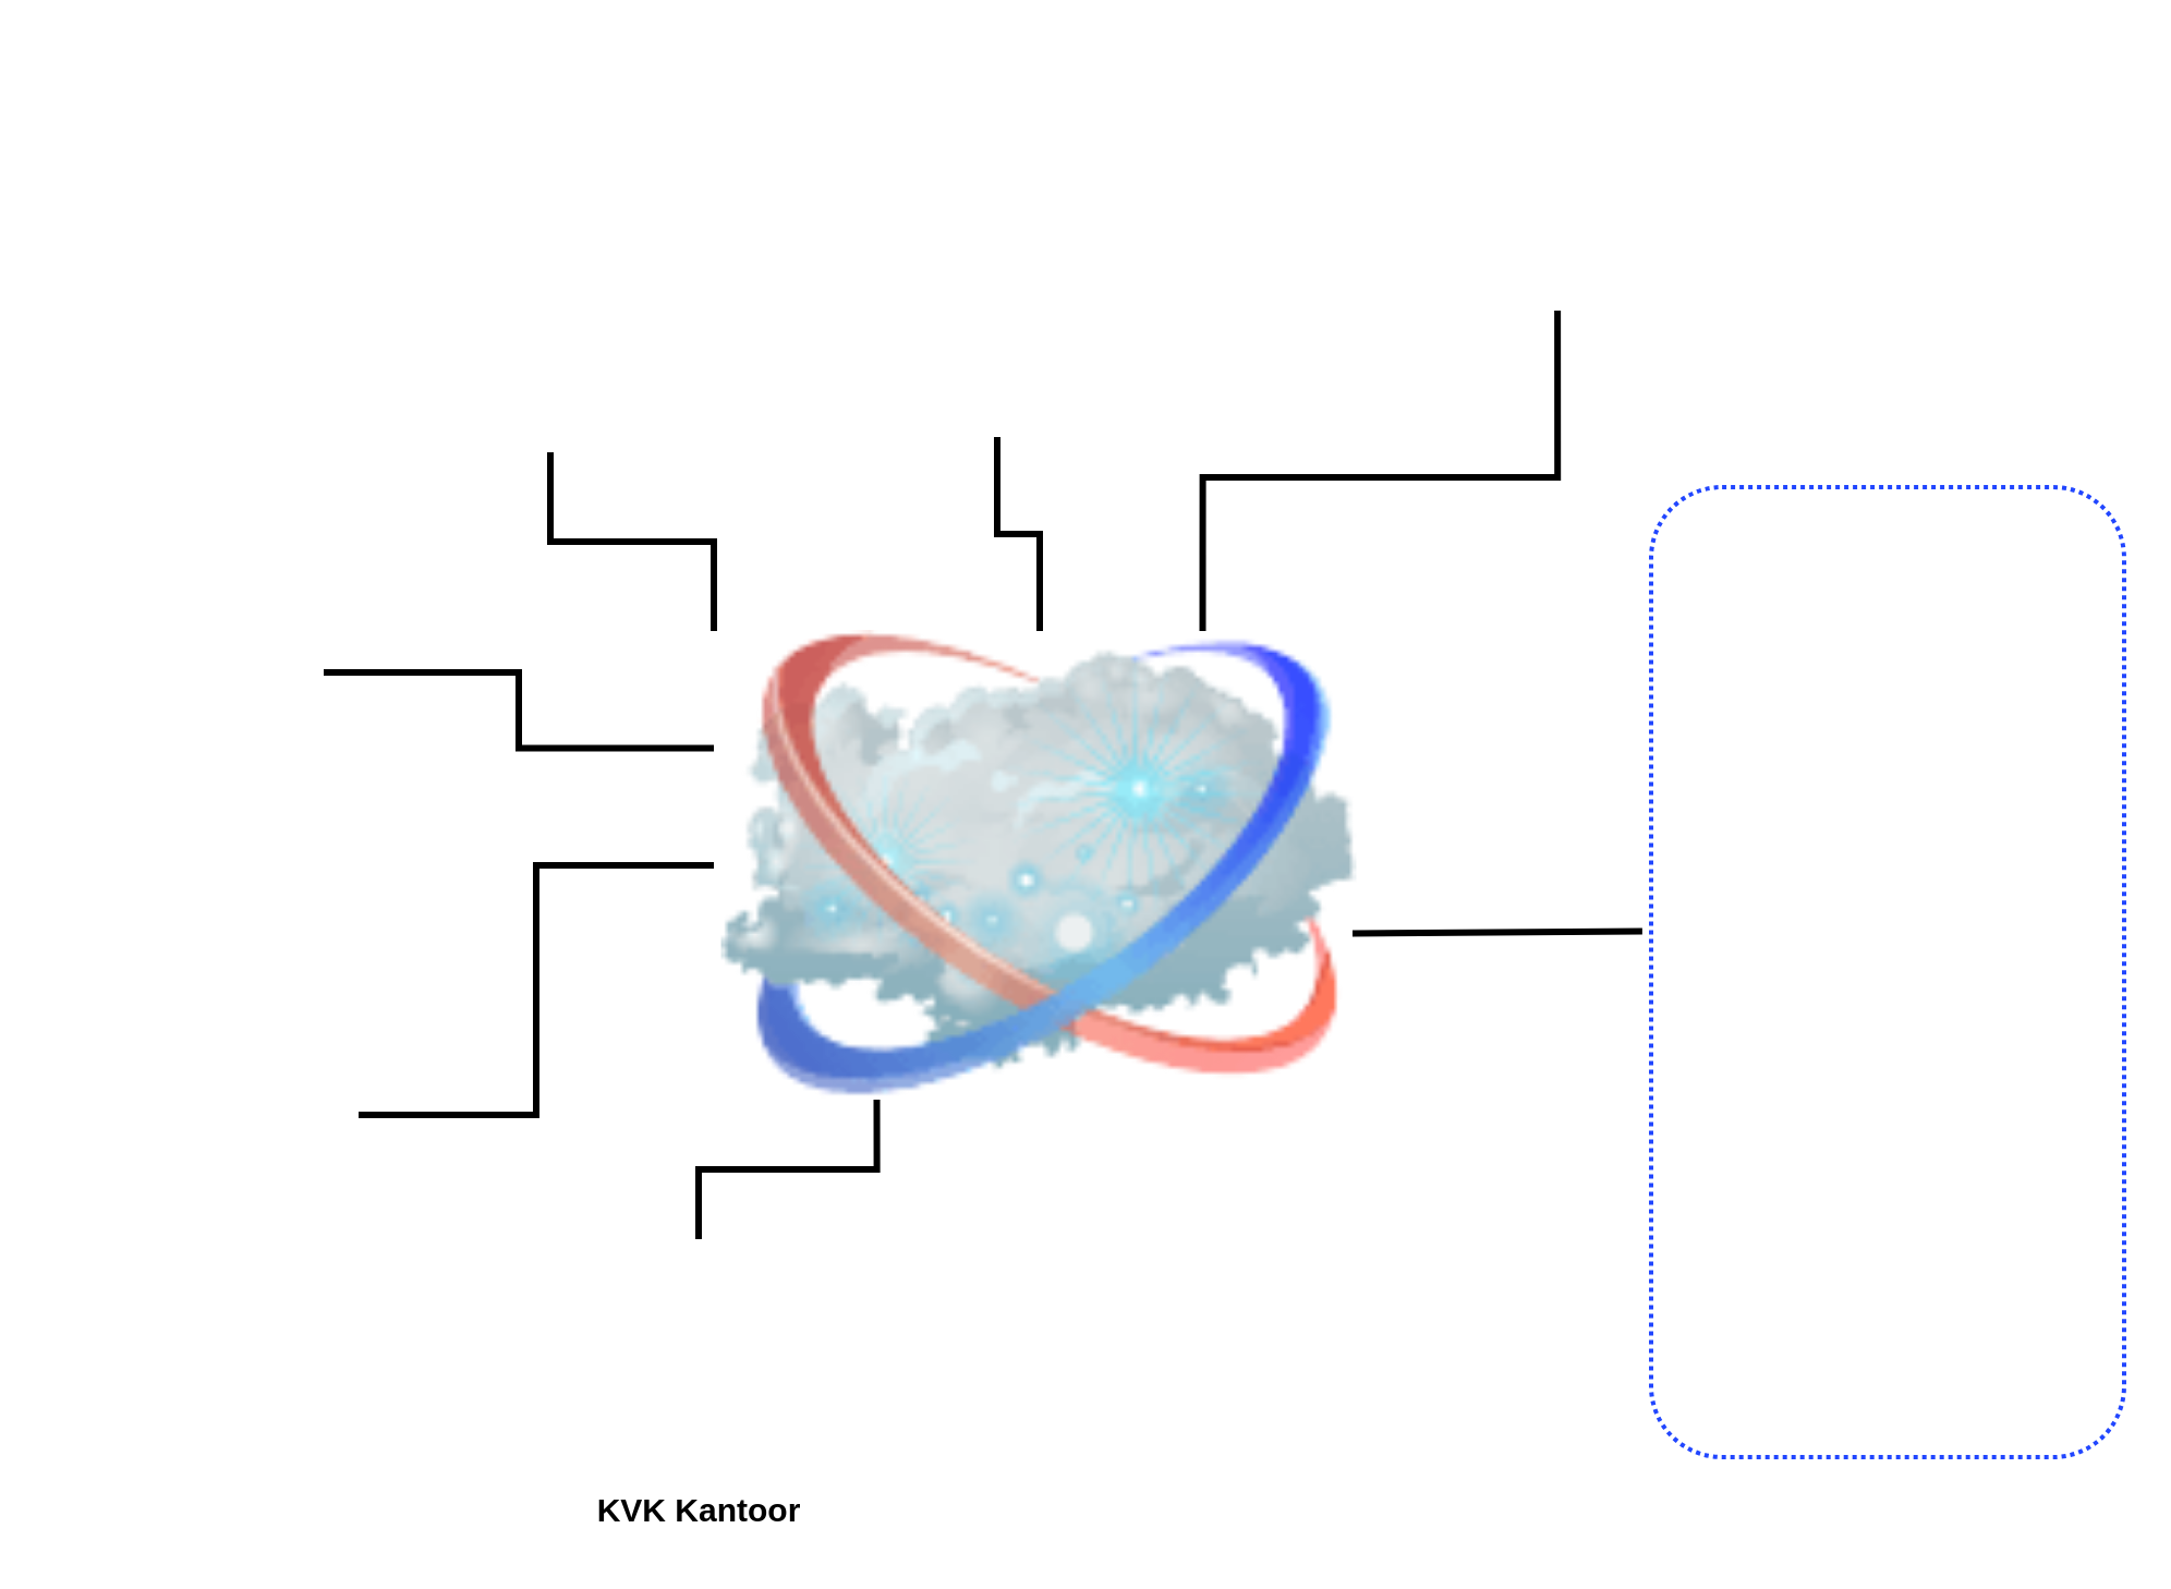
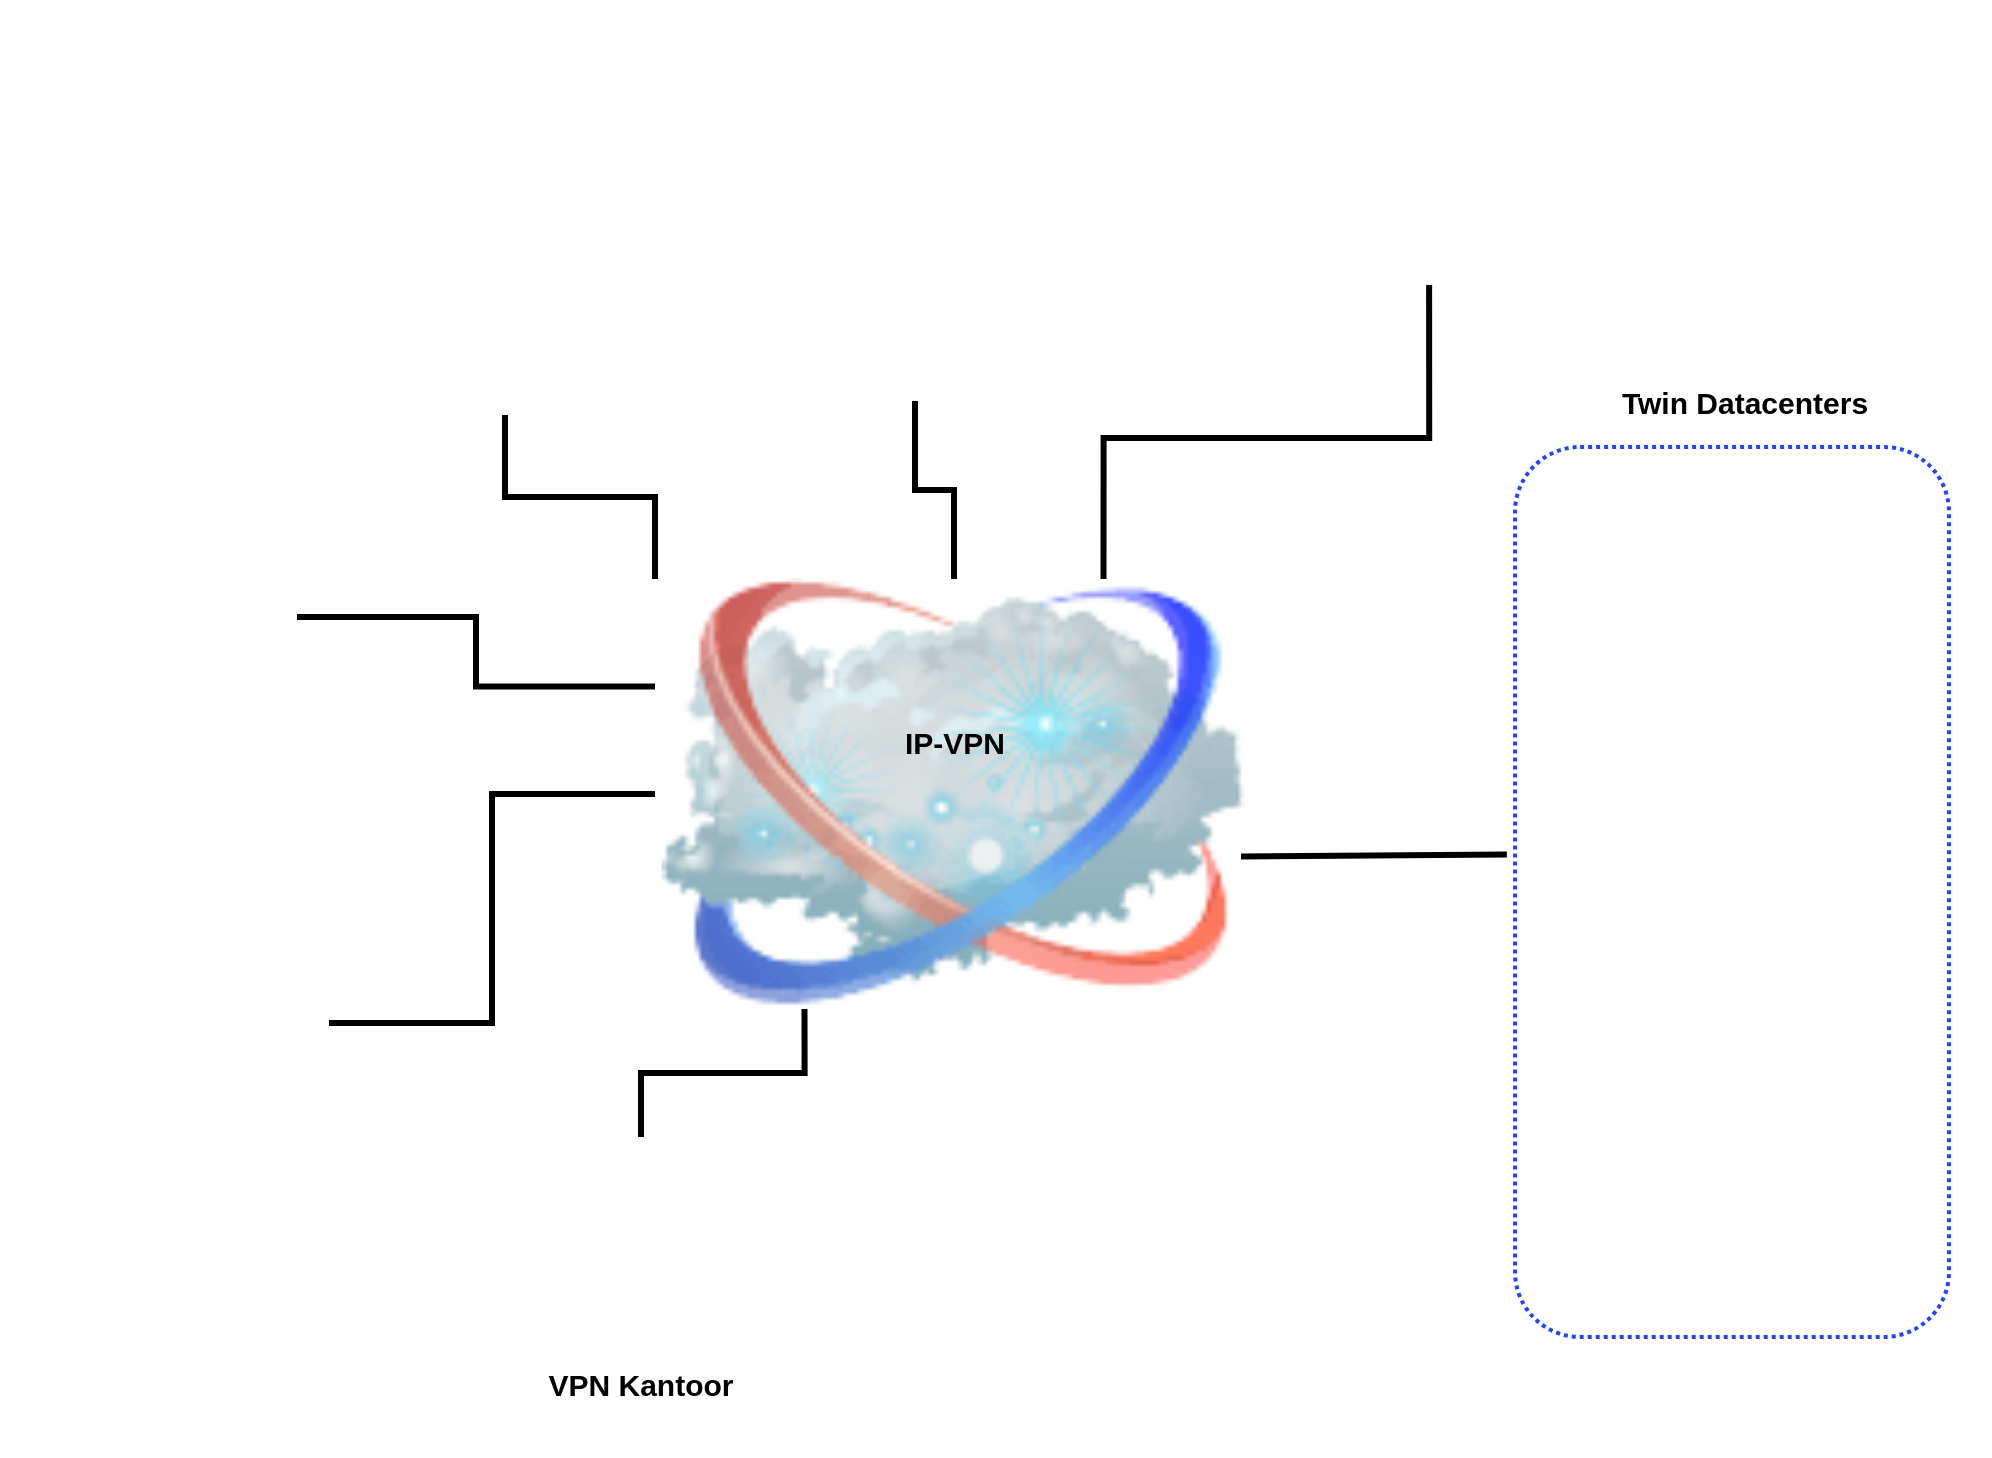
+ <mxCell id="11" value="&lt;font style=&quot;font-size: 15px;&quot;&gt;&lt;b&gt;Twin&amp;nbsp;&lt;/b&gt;&lt;/font&gt;&lt;span style=&quot;font-size: 15px;&quot;&gt;&lt;b&gt;Datacenters&lt;/b&gt;&lt;/span&gt;" style="text;html=1;resizable=0;autosize=1;align=center;verticalAlign=middle;points=[];fillColor=none;strokeColor=none;rounded=0;shadow=0;glass=0;dashed=1;dashPattern=1 1;sketch=0;" vertex="1" parent="1"><mxGeometry x="801" y="186" width="141" height="30" as="geometry" /></mxCell>
+ <mxCell id="21" value="&lt;span style=&quot;font-size: 15px;&quot;&gt;&lt;b&gt;IP-VPN&lt;/b&gt;&lt;/span&gt;" style="text;html=1;resizable=0;autosize=1;align=center;verticalAlign=middle;points=[];fillColor=none;strokeColor=none;rounded=0;shadow=0;glass=0;dashed=1;dashPattern=1 1;sketch=0;" vertex="1" parent="1"><mxGeometry x="443" y="356" width="68" height="30" as="geometry" /></mxCell>
- <mxCell id="12" value="&lt;span style=&quot;font-size: 15px;&quot;&gt;&lt;b&gt;KVK Kantoor&lt;/b&gt;&lt;/span&gt;" style="text;html=1;resizable=0;autosize=1;align=center;verticalAlign=middle;points=[];fillColor=none;strokeColor=none;rounded=0;shadow=0;glass=0;dashed=1;dashPattern=1 1;sketch=0;" vertex="1" parent="1"><mxGeometry x="264.5" y="677" width="111" height="30" as="geometry" /></mxCell>
+ <mxCell id="12" value="&lt;span style=&quot;font-size: 15px;&quot;&gt;&lt;b&gt;VPN Kantoor&lt;/b&gt;&lt;/span&gt;" style="text;html=1;resizable=0;autosize=1;align=center;verticalAlign=middle;points=[];fillColor=none;strokeColor=none;rounded=0;shadow=0;glass=0;dashed=1;dashPattern=1 1;sketch=0;" vertex="1" parent="1"><mxGeometry x="264.5" y="677" width="111" height="30" as="geometry" /></mxCell>
